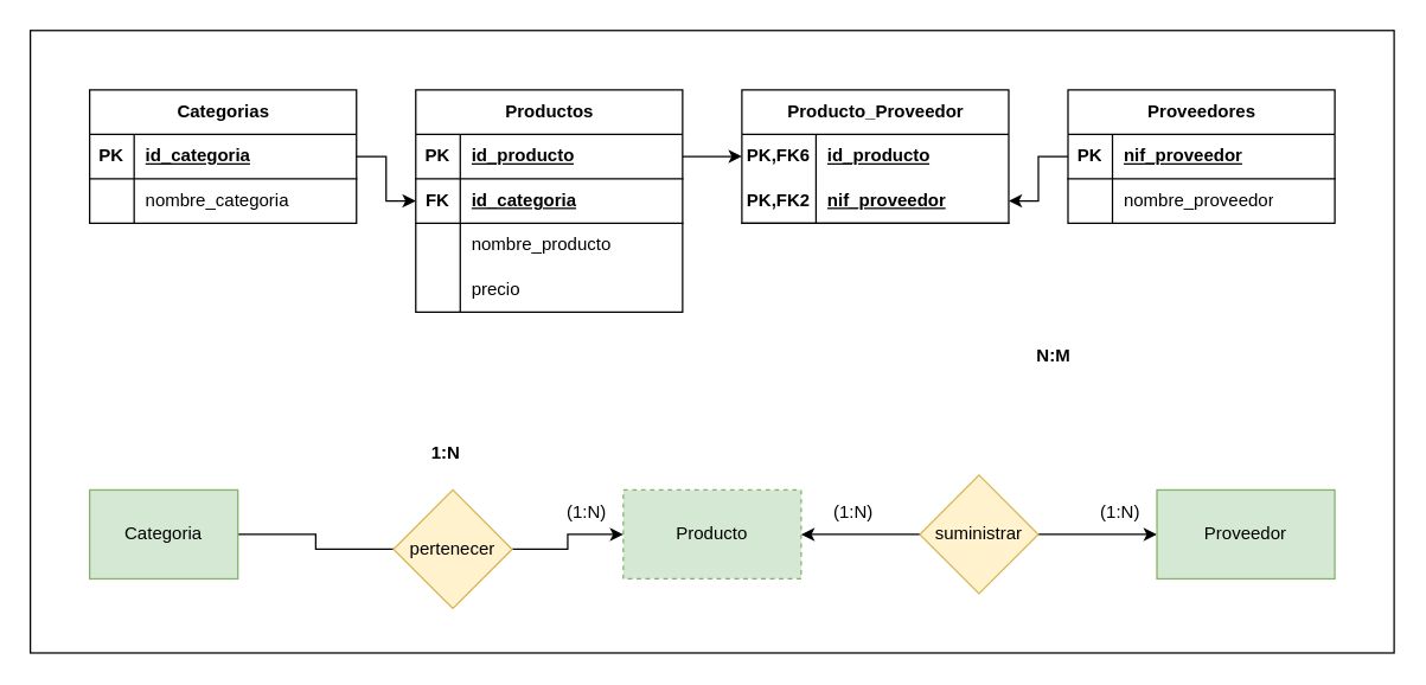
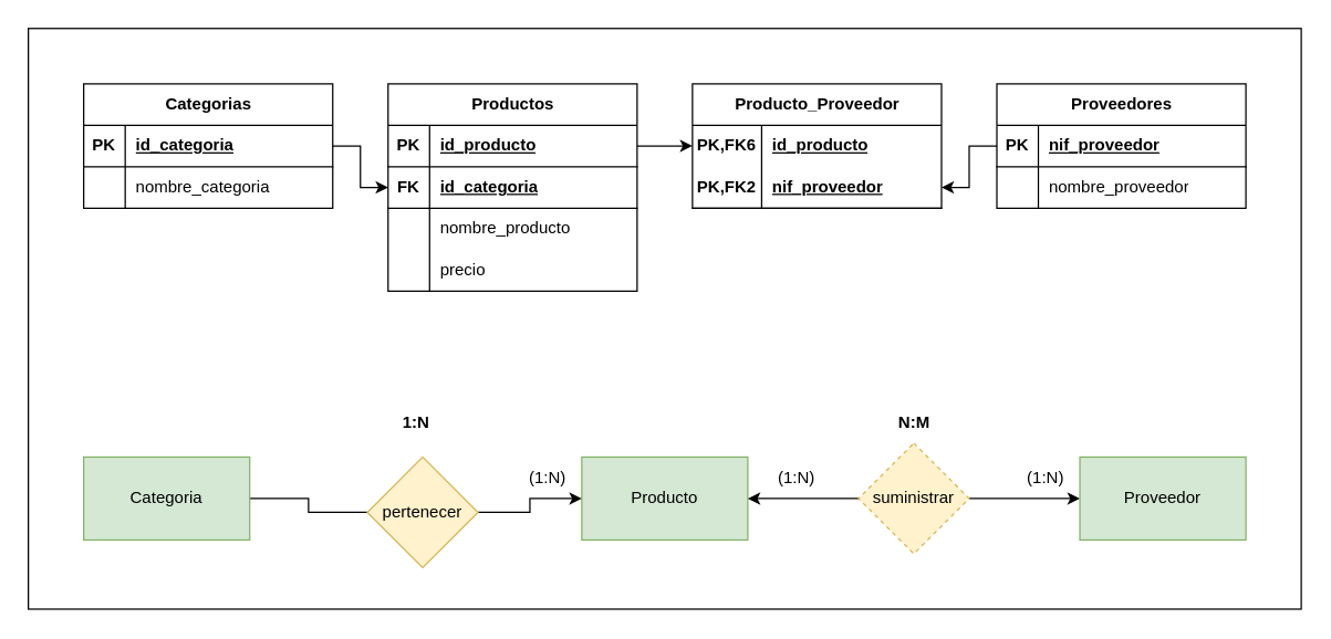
- <mxCell id="23" value="N:M" style="text;html=1;align=center;verticalAlign=middle;resizable=0;points=[];autosize=1;strokeColor=none;fillColor=none;fontStyle=1" parent="1" vertex="1"><mxGeometry x="685" y="225" width="50" height="30" as="geometry" /></mxCell>
+ <mxCell id="23" value="N:M" style="text;html=1;align=center;verticalAlign=middle;resizable=0;points=[];autosize=1;strokeColor=none;fillColor=none;fontStyle=1" parent="1" vertex="1"><mxGeometry x="635" y="290" width="50" height="30" as="geometry" /></mxCell>
- <mxCell id="51" value="Categoria" style="rounded=0;whiteSpace=wrap;html=1;fillColor=#d5e8d4;strokeColor=#82b366;" parent="1" vertex="1"><mxGeometry x="60" y="330" width="100" height="60" as="geometry" /></mxCell>
+ <mxCell id="51" value="Categoria" style="rounded=0;whiteSpace=wrap;html=1;fillColor=#d5e8d4;strokeColor=#82b366;" parent="1" vertex="1"><mxGeometry x="60" y="330" width="120" height="60" as="geometry" /></mxCell>
- <mxCell id="3" value="Producto" style="rounded=0;whiteSpace=wrap;html=1;fillColor=#d5e8d4;strokeColor=#82b366;dashed=1;" parent="1" vertex="1"><mxGeometry x="420" y="330" width="120" height="60" as="geometry" /></mxCell>
+ <mxCell id="3" value="Producto" style="rounded=0;whiteSpace=wrap;html=1;fillColor=#d5e8d4;strokeColor=#82b366;" parent="1" vertex="1"><mxGeometry x="420" y="330" width="120" height="60" as="geometry" /></mxCell>
- <mxCell id="6" value="suministrar" style="rhombus;whiteSpace=wrap;html=1;fillColor=#fff2cc;strokeColor=#d6b656;" parent="1" vertex="1"><mxGeometry x="620" y="320" width="80" height="80" as="geometry" /></mxCell>
+ <mxCell id="6" value="suministrar" style="rhombus;whiteSpace=wrap;html=1;fillColor=#fff2cc;strokeColor=#d6b656;dashed=1;" parent="1" vertex="1"><mxGeometry x="620" y="320" width="80" height="80" as="geometry" /></mxCell>
